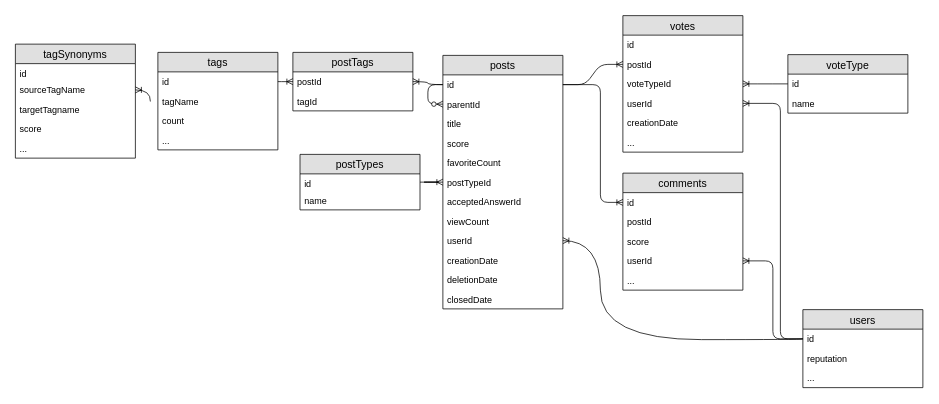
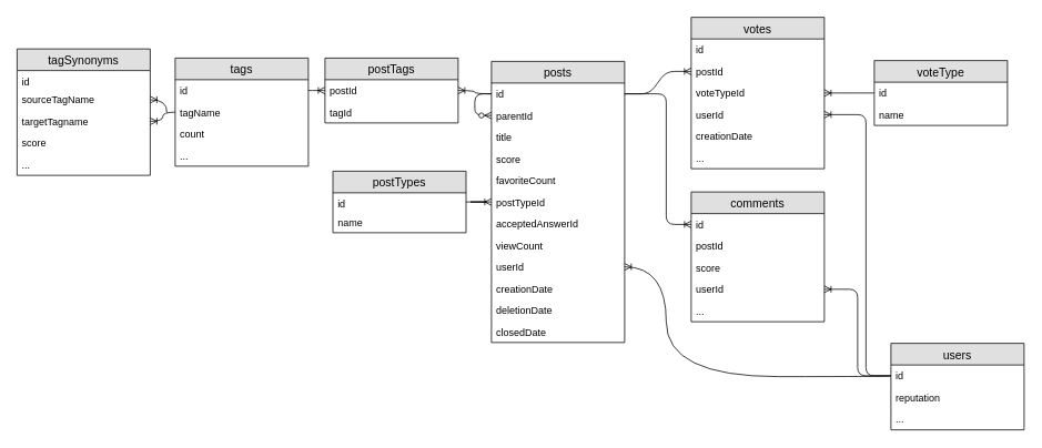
+ <mxCell id="58" value="" style="fontSize=12;html=1;endArrow=ERoneToMany;entryX=1;entryY=0.5;entryDx=0;entryDy=0;exitX=0;exitY=0.5;exitDx=0;exitDy=0;edgeStyle=orthogonalEdgeStyle;curved=1;" edge="1" parent="1" source="31" target="37"><mxGeometry width="100" height="100" relative="1" as="geometry"><mxPoint x="40" y="320.5" as="sourcePoint" /><mxPoint x="40" y="300.5" as="targetPoint" /></mxGeometry></mxCell>
